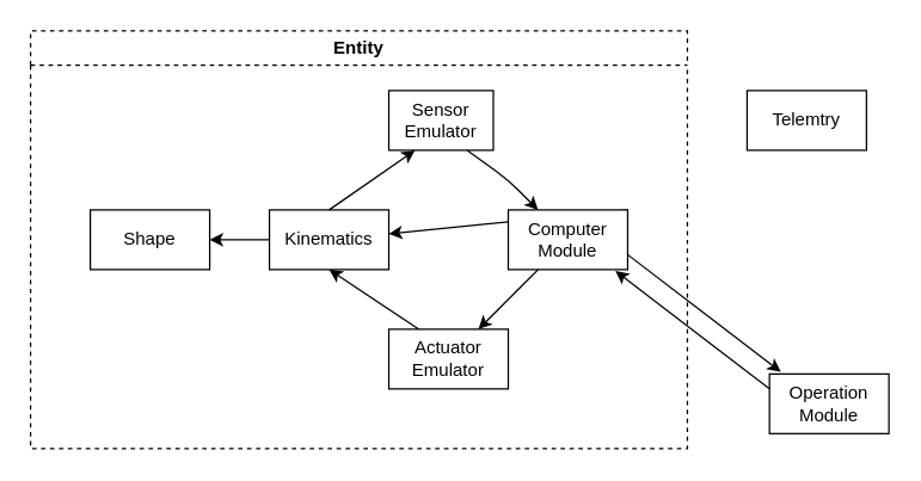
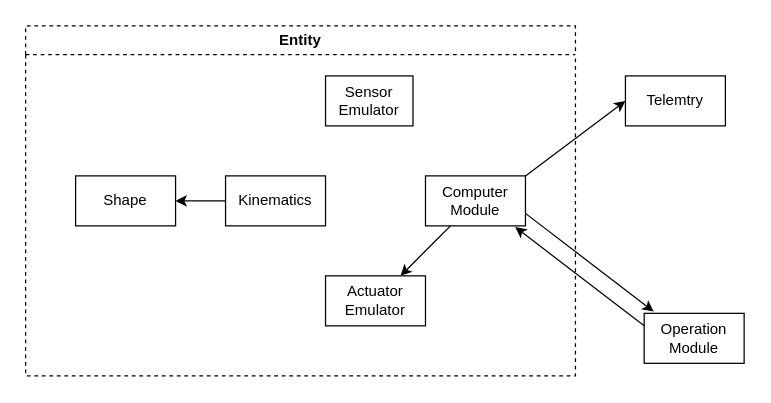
- <mxCell id="15" style="edgeStyle=none;html=1;exitX=0.75;exitY=1;exitDx=0;exitDy=0;entryX=0.25;entryY=0;entryDx=0;entryDy=0;" parent="7" source="8" target="14" edge="1"><mxGeometry relative="1" as="geometry"><Array as="points"><mxPoint x="320" y="100" /></Array></mxGeometry></mxCell>
- <mxCell id="11" style="edgeStyle=none;html=1;exitX=0.5;exitY=0;exitDx=0;exitDy=0;entryX=0.25;entryY=1;entryDx=0;entryDy=0;" parent="7" source="10" target="8" edge="1"><mxGeometry relative="1" as="geometry" /></mxCell>
- <mxCell id="2" style="edgeStyle=none;html=1;exitX=1;exitY=0;exitDx=0;exitDy=0;" parent="1" source="14" target="10" edge="1"><mxGeometry relative="1" as="geometry" /></mxCell>
+ <mxCell id="2" style="edgeStyle=none;html=1;exitX=1;exitY=0;exitDx=0;exitDy=0;entryX=0;entryY=0.5;entryDx=0;entryDy=0;" parent="1" source="14" target="4" edge="1"><mxGeometry relative="1" as="geometry" /></mxCell>
- <mxCell id="13" style="edgeStyle=none;html=1;exitX=0.25;exitY=0;exitDx=0;exitDy=0;entryX=0.5;entryY=1;entryDx=0;entryDy=0;shadow=0;" parent="7" source="12" target="10" edge="1"><mxGeometry relative="1" as="geometry"><Array as="points" /></mxGeometry></mxCell>
